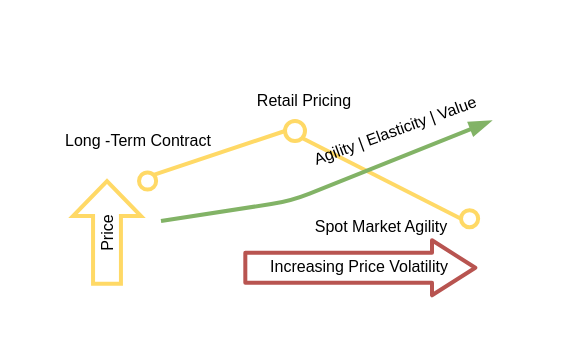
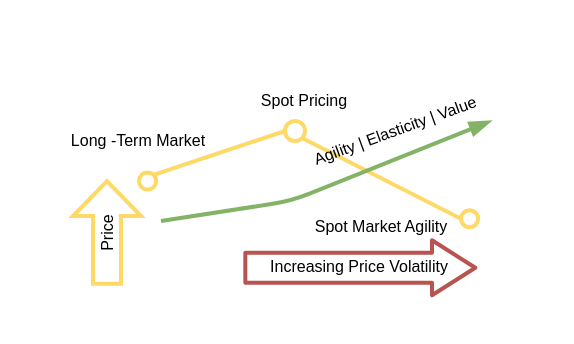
- <mxCell id="12" value="Retail Pricing" style="text;html=1;strokeColor=none;fillColor=none;align=center;verticalAlign=middle;whiteSpace=wrap;rounded=0;fontSize=8;fontStyle=0;strokeWidth=2;" vertex="1" parent="11"><mxGeometry x="7" y="20" width="60" height="20" as="geometry" /></mxCell>
+ <mxCell id="12" value="Spot Pricing" style="text;html=1;strokeColor=none;fillColor=none;align=center;verticalAlign=middle;whiteSpace=wrap;rounded=0;fontSize=8;fontStyle=0;strokeWidth=2;" vertex="1" parent="11"><mxGeometry x="7" y="20" width="60" height="20" as="geometry" /></mxCell>
- <mxCell id="10" value="Long -Term Contract" style="text;html=1;strokeColor=none;fillColor=none;align=center;verticalAlign=middle;whiteSpace=wrap;rounded=0;fontSize=8;fontStyle=0;strokeWidth=2;" vertex="1" parent="1"><mxGeometry x="20" y="60" width="98" height="20" as="geometry" /></mxCell>
+ <mxCell id="10" value="Long -Term Market" style="text;html=1;strokeColor=none;fillColor=none;align=center;verticalAlign=middle;whiteSpace=wrap;rounded=0;fontSize=8;fontStyle=0;strokeWidth=2;" vertex="1" parent="1"><mxGeometry x="20" y="60" width="98" height="20" as="geometry" /></mxCell>
